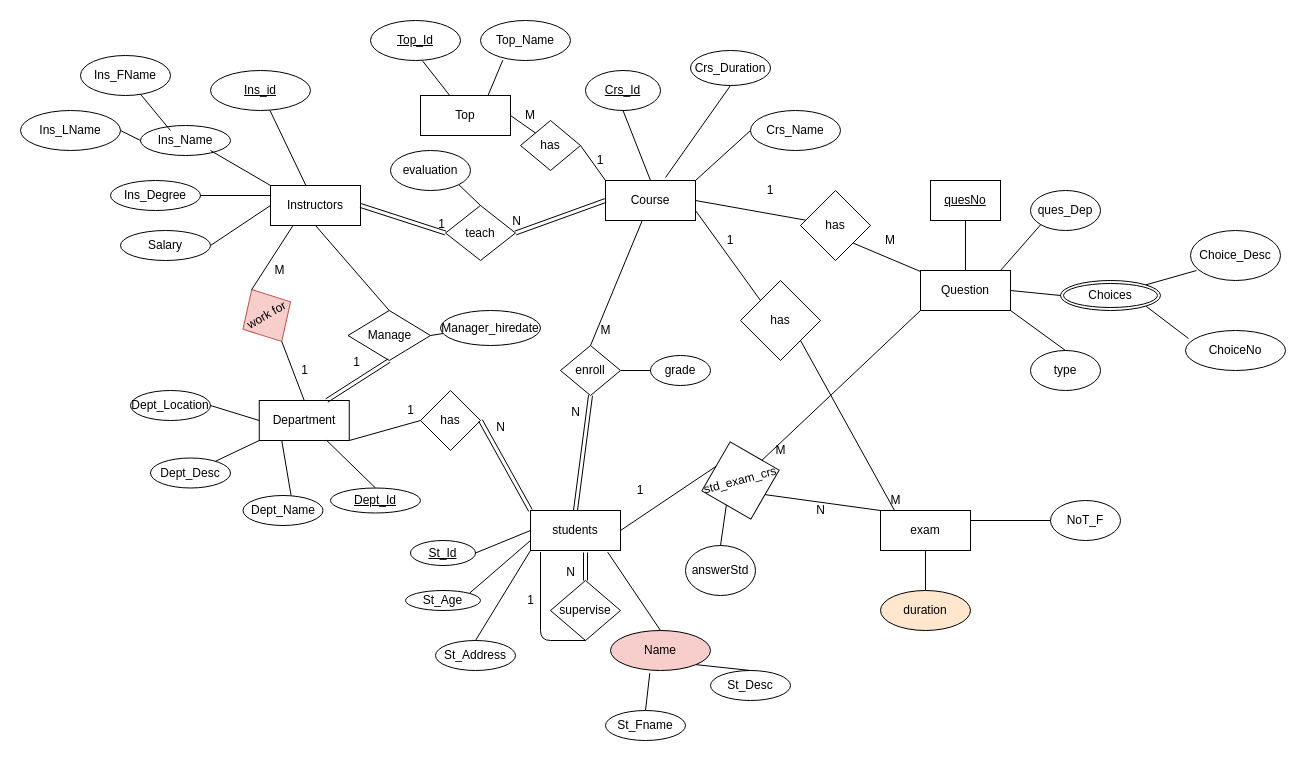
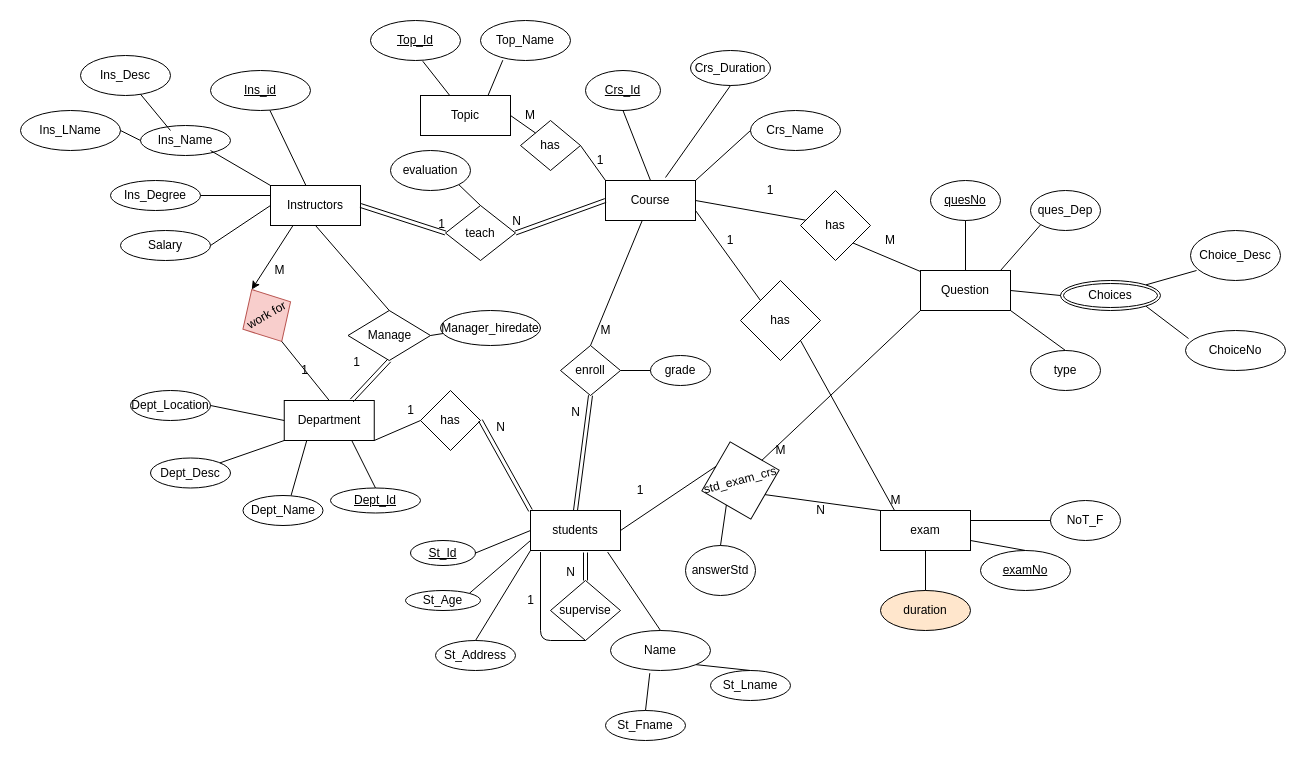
- <mxCell id="115" value="Ins_FName" style="ellipse;whiteSpace=wrap;html=1;align=center;" vertex="1" parent="1"><mxGeometry x="80" y="55" width="90" height="40" as="geometry" /></mxCell>
+ <mxCell id="115" value="Ins_Desc" style="ellipse;whiteSpace=wrap;html=1;align=center;" vertex="1" parent="1"><mxGeometry x="80" y="55" width="90" height="40" as="geometry" /></mxCell>
- <mxCell id="4" value="Top" style="rounded=0;whiteSpace=wrap;html=1;" vertex="1" parent="1"><mxGeometry x="420" y="95" width="90" height="40" as="geometry" /></mxCell>
+ <mxCell id="4" value="Topic" style="rounded=0;whiteSpace=wrap;html=1;" vertex="1" parent="1"><mxGeometry x="420" y="95" width="90" height="40" as="geometry" /></mxCell>
- <mxCell id="9" value="&lt;u&gt;quesNo&lt;/u&gt;" style="whiteSpace=wrap;html=1;rounded=0;" vertex="1" parent="1"><mxGeometry x="930" y="180" width="70" height="40" as="geometry" /></mxCell>
+ <mxCell id="9" value="&lt;u&gt;quesNo&lt;/u&gt;" style="ellipse;whiteSpace=wrap;html=1;" vertex="1" parent="1"><mxGeometry x="930" y="180" width="70" height="40" as="geometry" /></mxCell>
- <mxCell id="59" value="" style="endArrow=none;html=1;exitX=0.25;exitY=1;exitDx=0;exitDy=0;entryX=0.5;entryY=0;entryDx=0;entryDy=0;" edge="1" parent="1" source="3" target="58"><mxGeometry width="50" height="50" relative="1" as="geometry"><mxPoint x="830" y="340" as="sourcePoint" /><mxPoint x="880" y="290" as="targetPoint" /></mxGeometry></mxCell>
+ <mxCell id="59" value="" style="endArrow=classic;html=1;exitX=0.25;exitY=1;exitDx=0;exitDy=0;entryX=0.5;entryY=0;entryDx=0;entryDy=0;" edge="1" parent="1" source="3" target="58"><mxGeometry width="50" height="50" relative="1" as="geometry"><mxPoint x="830" y="340" as="sourcePoint" /><mxPoint x="880" y="290" as="targetPoint" /></mxGeometry></mxCell>
- <mxCell id="2" value="Department" style="rounded=0;whiteSpace=wrap;html=1;" vertex="1" parent="1"><mxGeometry x="258.75" y="400" width="90" height="40" as="geometry" /></mxCell>
+ <mxCell id="2" value="Department" style="rounded=0;whiteSpace=wrap;html=1;" vertex="1" parent="1"><mxGeometry x="283.75" y="400" width="90" height="40" as="geometry" /></mxCell>
+ <mxCell id="26" value="" style="endArrow=none;html=1;exitX=0.5;exitY=0;exitDx=0;exitDy=0;entryX=1;entryY=0.75;entryDx=0;entryDy=0;" edge="1" parent="1" source="11" target="8"><mxGeometry width="50" height="50" relative="1" as="geometry"><mxPoint x="935" y="600" as="sourcePoint" /><mxPoint x="935" y="560" as="targetPoint" /></mxGeometry></mxCell>
+ <mxCell id="11" value="&lt;u&gt;examNo&lt;/u&gt;" style="ellipse;whiteSpace=wrap;html=1;" vertex="1" parent="1"><mxGeometry x="980" y="550" width="90" height="40" as="geometry" /></mxCell>
- <mxCell id="103" value="Name" style="ellipse;whiteSpace=wrap;html=1;align=center;fillColor=#f8cecc;" vertex="1" parent="1"><mxGeometry x="610" y="630" width="100" height="40" as="geometry" /></mxCell>
+ <mxCell id="103" value="Name" style="ellipse;whiteSpace=wrap;html=1;align=center;" vertex="1" parent="1"><mxGeometry x="610" y="630" width="100" height="40" as="geometry" /></mxCell>
- <mxCell id="102" value="St_Desc" style="ellipse;whiteSpace=wrap;html=1;align=center;" vertex="1" parent="1"><mxGeometry x="710" y="670" width="80" height="30" as="geometry" /></mxCell>
+ <mxCell id="102" value="St_Lname" style="ellipse;whiteSpace=wrap;html=1;align=center;" vertex="1" parent="1"><mxGeometry x="710" y="670" width="80" height="30" as="geometry" /></mxCell>
